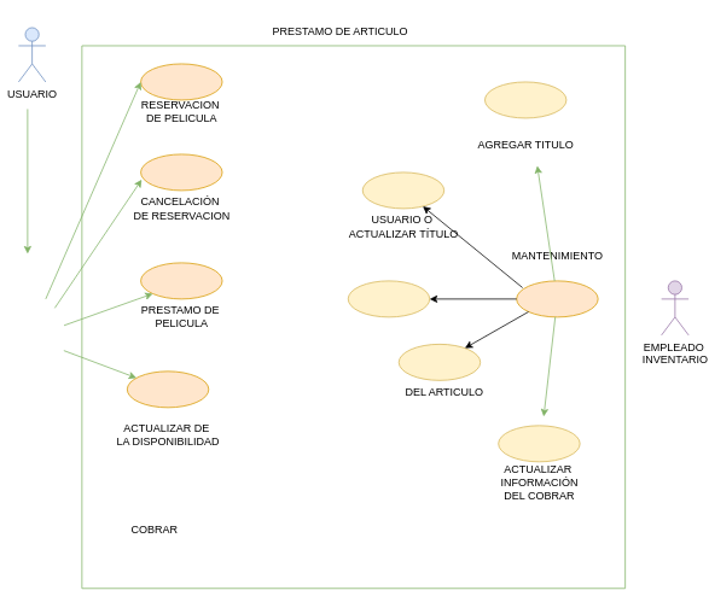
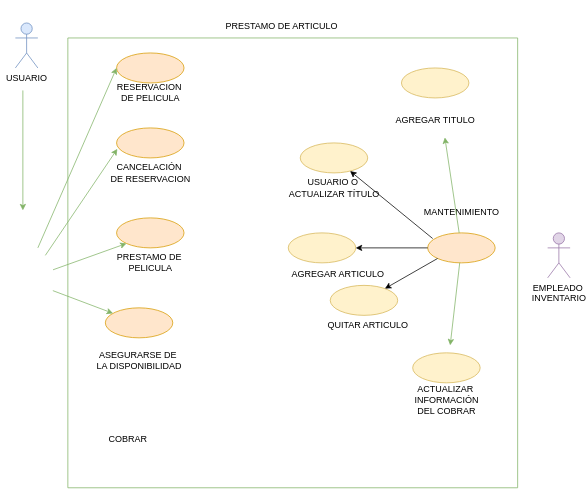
+ <mxCell id="9" value="&lt;font style=&quot;vertical-align: inherit;&quot;&gt;&lt;font style=&quot;vertical-align: inherit;&quot;&gt;&lt;font style=&quot;vertical-align: inherit;&quot;&gt;&lt;font style=&quot;vertical-align: inherit;&quot;&gt;AGREGAR ARTICULO&lt;/font&gt;&lt;/font&gt;&lt;/font&gt;&lt;/font&gt;" style="text;html=1;align=center;verticalAlign=middle;resizable=0;points=[];autosize=1;strokeColor=none;fillColor=none;" parent="3" vertex="1"><mxGeometry x="285" y="300" width="150" height="30" as="geometry" /></mxCell>
- <mxCell id="29" value="&lt;font style=&quot;vertical-align: inherit;&quot;&gt;&lt;font style=&quot;vertical-align: inherit;&quot;&gt;&lt;font style=&quot;vertical-align: inherit;&quot;&gt;&lt;font style=&quot;vertical-align: inherit;&quot;&gt;&lt;font style=&quot;vertical-align: inherit;&quot;&gt;&lt;font style=&quot;vertical-align: inherit;&quot;&gt;DEL ARTICULO&lt;/font&gt;&lt;/font&gt;&lt;/font&gt;&lt;/font&gt;&lt;/font&gt;&lt;/font&gt;" style="text;html=1;align=center;verticalAlign=middle;resizable=0;points=[];autosize=1;strokeColor=none;fillColor=none;" parent="1" vertex="1"><mxGeometry x="425" y="418" width="130" height="30" as="geometry" /></mxCell>
+ <mxCell id="29" value="&lt;font style=&quot;vertical-align: inherit;&quot;&gt;&lt;font style=&quot;vertical-align: inherit;&quot;&gt;&lt;font style=&quot;vertical-align: inherit;&quot;&gt;&lt;font style=&quot;vertical-align: inherit;&quot;&gt;&lt;font style=&quot;vertical-align: inherit;&quot;&gt;&lt;font style=&quot;vertical-align: inherit;&quot;&gt;QUITAR ARTICULO&lt;/font&gt;&lt;/font&gt;&lt;/font&gt;&lt;/font&gt;&lt;/font&gt;&lt;/font&gt;" style="text;html=1;align=center;verticalAlign=middle;resizable=0;points=[];autosize=1;strokeColor=none;fillColor=none;" parent="1" vertex="1"><mxGeometry x="425" y="418" width="130" height="30" as="geometry" /></mxCell>
- <mxCell id="25" value="ACTUALIZAR DE&amp;nbsp;&lt;div&gt;LA DISPONIBILIDAD&lt;/div&gt;" style="text;html=1;align=center;verticalAlign=middle;resizable=0;points=[];autosize=1;strokeColor=none;fillColor=none;" vertex="1" parent="3"><mxGeometry x="25" y="410" width="140" height="40" as="geometry" /></mxCell>
+ <mxCell id="25" value="ASEGURARSE DE&amp;nbsp;&lt;div&gt;LA DISPONIBILIDAD&lt;/div&gt;" style="text;html=1;align=center;verticalAlign=middle;resizable=0;points=[];autosize=1;strokeColor=none;fillColor=none;" vertex="1" parent="3"><mxGeometry x="25" y="410" width="140" height="40" as="geometry" /></mxCell>
